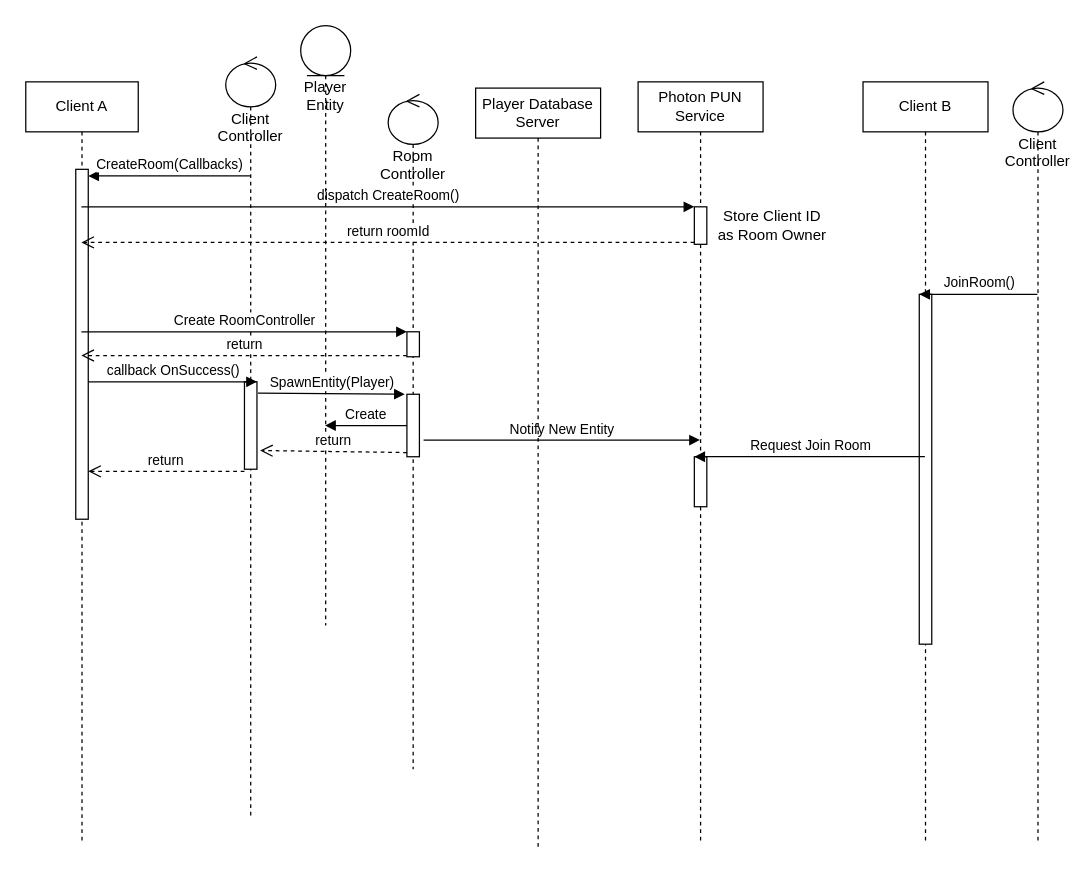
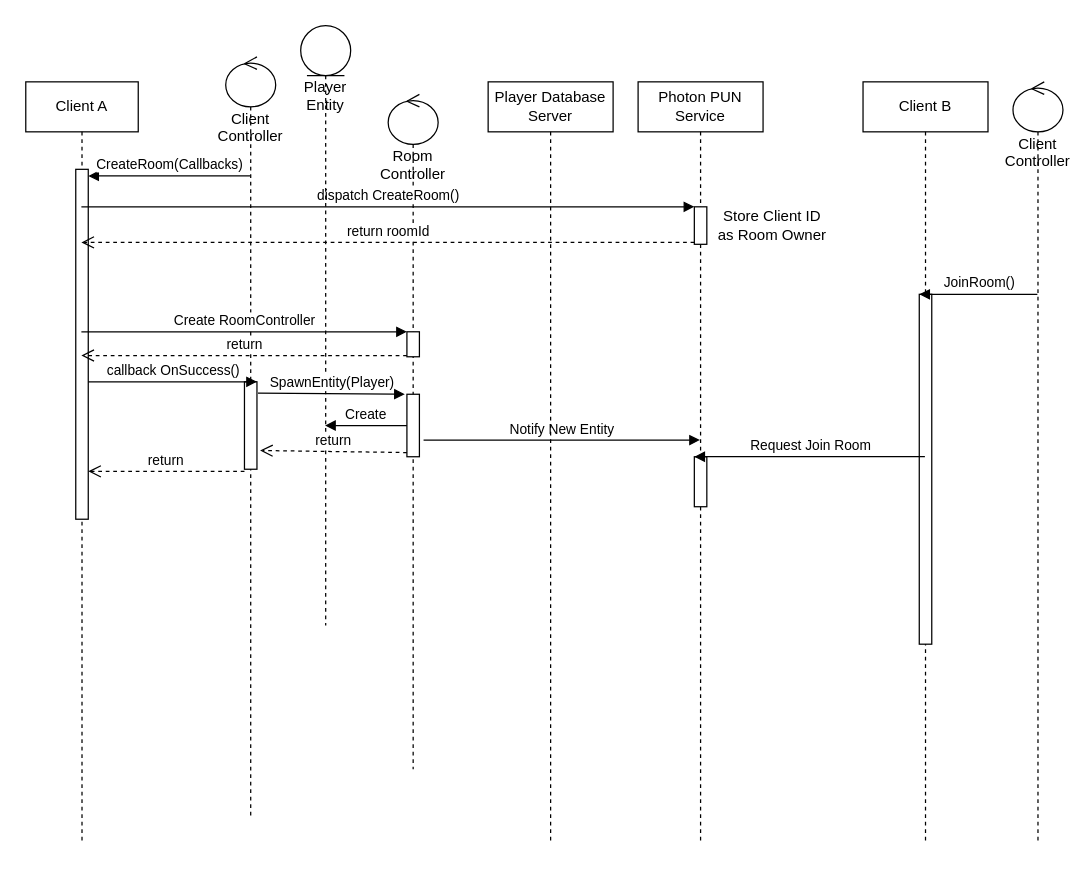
- <mxCell id="30" value="Player Database Server" style="shape=umlLifeline;perimeter=lifelinePerimeter;whiteSpace=wrap;html=1;container=1;collapsible=0;recursiveResize=0;outlineConnect=0;" vertex="1" parent="1"><mxGeometry x="380" y="70" width="100" height="610" as="geometry" /></mxCell>
+ <mxCell id="30" value="Player Database Server" style="shape=umlLifeline;perimeter=lifelinePerimeter;whiteSpace=wrap;html=1;container=1;collapsible=0;recursiveResize=0;outlineConnect=0;" vertex="1" parent="1"><mxGeometry x="390" y="65" width="100" height="610" as="geometry" /></mxCell>
